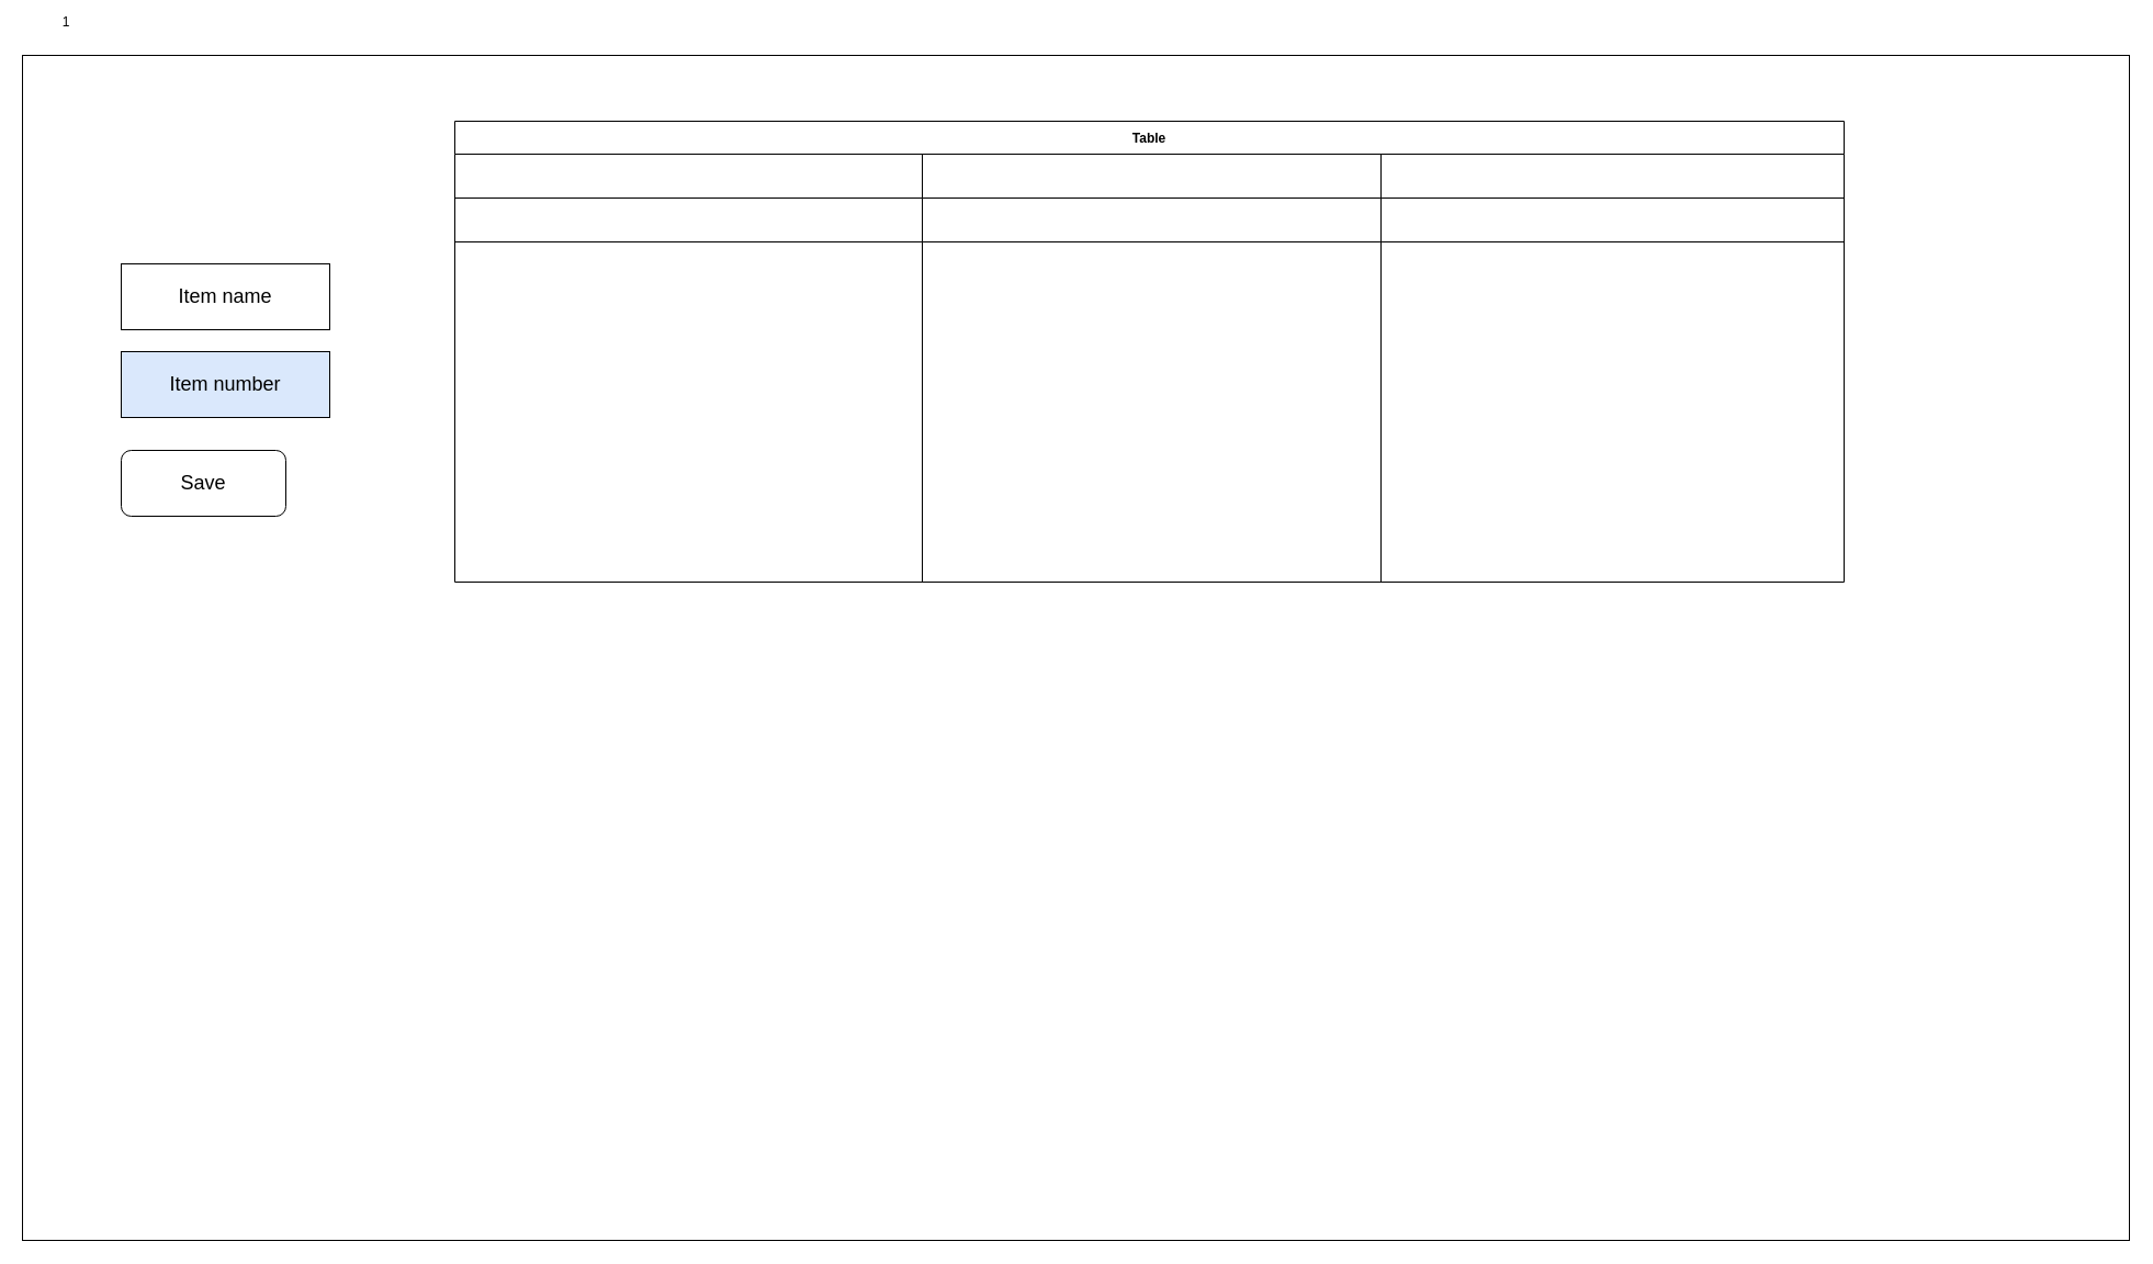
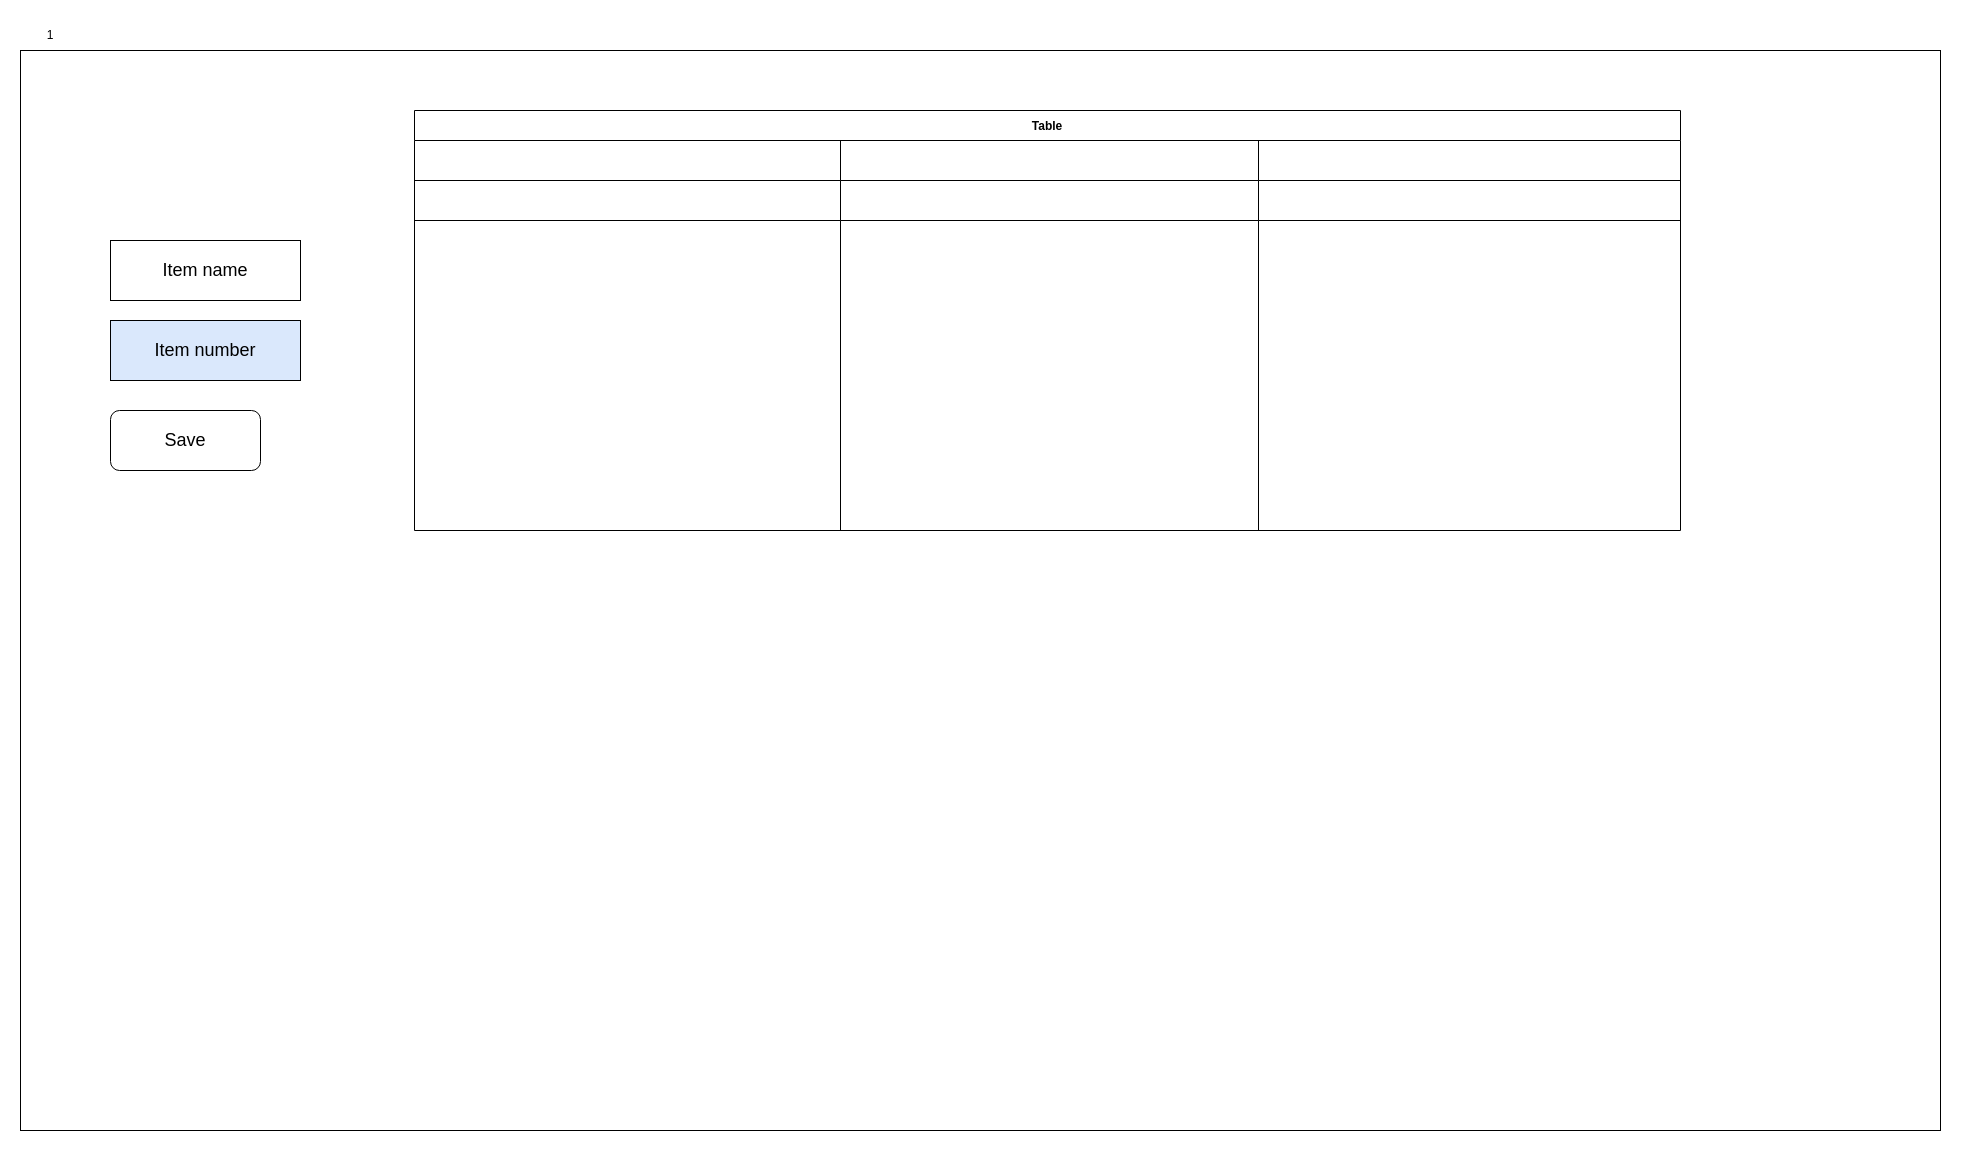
- <mxCell id="3" value="1" style="text;html=1;strokeColor=none;fillColor=none;align=center;verticalAlign=middle;whiteSpace=wrap;rounded=0;" vertex="1" parent="1"><mxGeometry x="30" y="5" width="60" height="30" as="geometry" /></mxCell>
+ <mxCell id="3" value="1" style="text;html=1;strokeColor=none;fillColor=none;align=center;verticalAlign=middle;whiteSpace=wrap;rounded=0;" vertex="1" parent="1"><mxGeometry x="20" y="20" width="60" height="30" as="geometry" /></mxCell>
